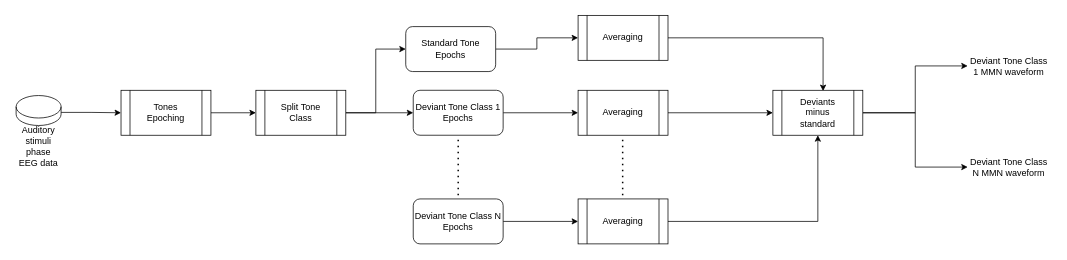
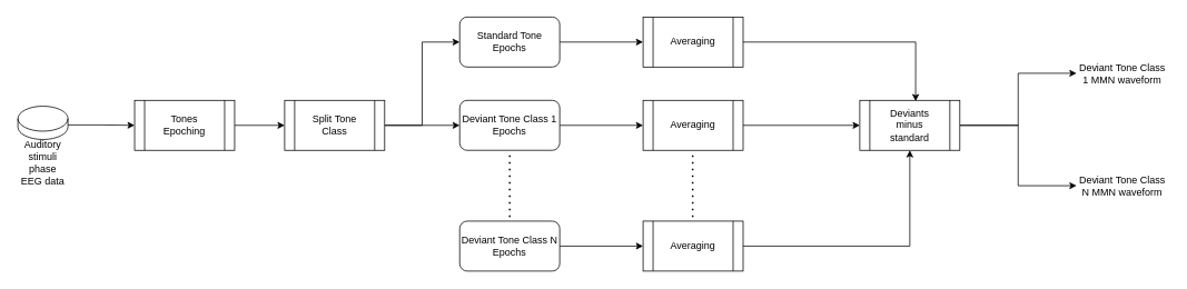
- <mxCell id="13" value="Standard Tone Epochs" style="rounded=1;whiteSpace=wrap;html=1;" vertex="1" parent="1"><mxGeometry x="540" y="35" width="120" height="60" as="geometry" /></mxCell>
+ <mxCell id="13" value="Standard Tone Epochs" style="rounded=1;whiteSpace=wrap;html=1;" vertex="1" parent="1"><mxGeometry x="550" y="20" width="120" height="60" as="geometry" /></mxCell>
